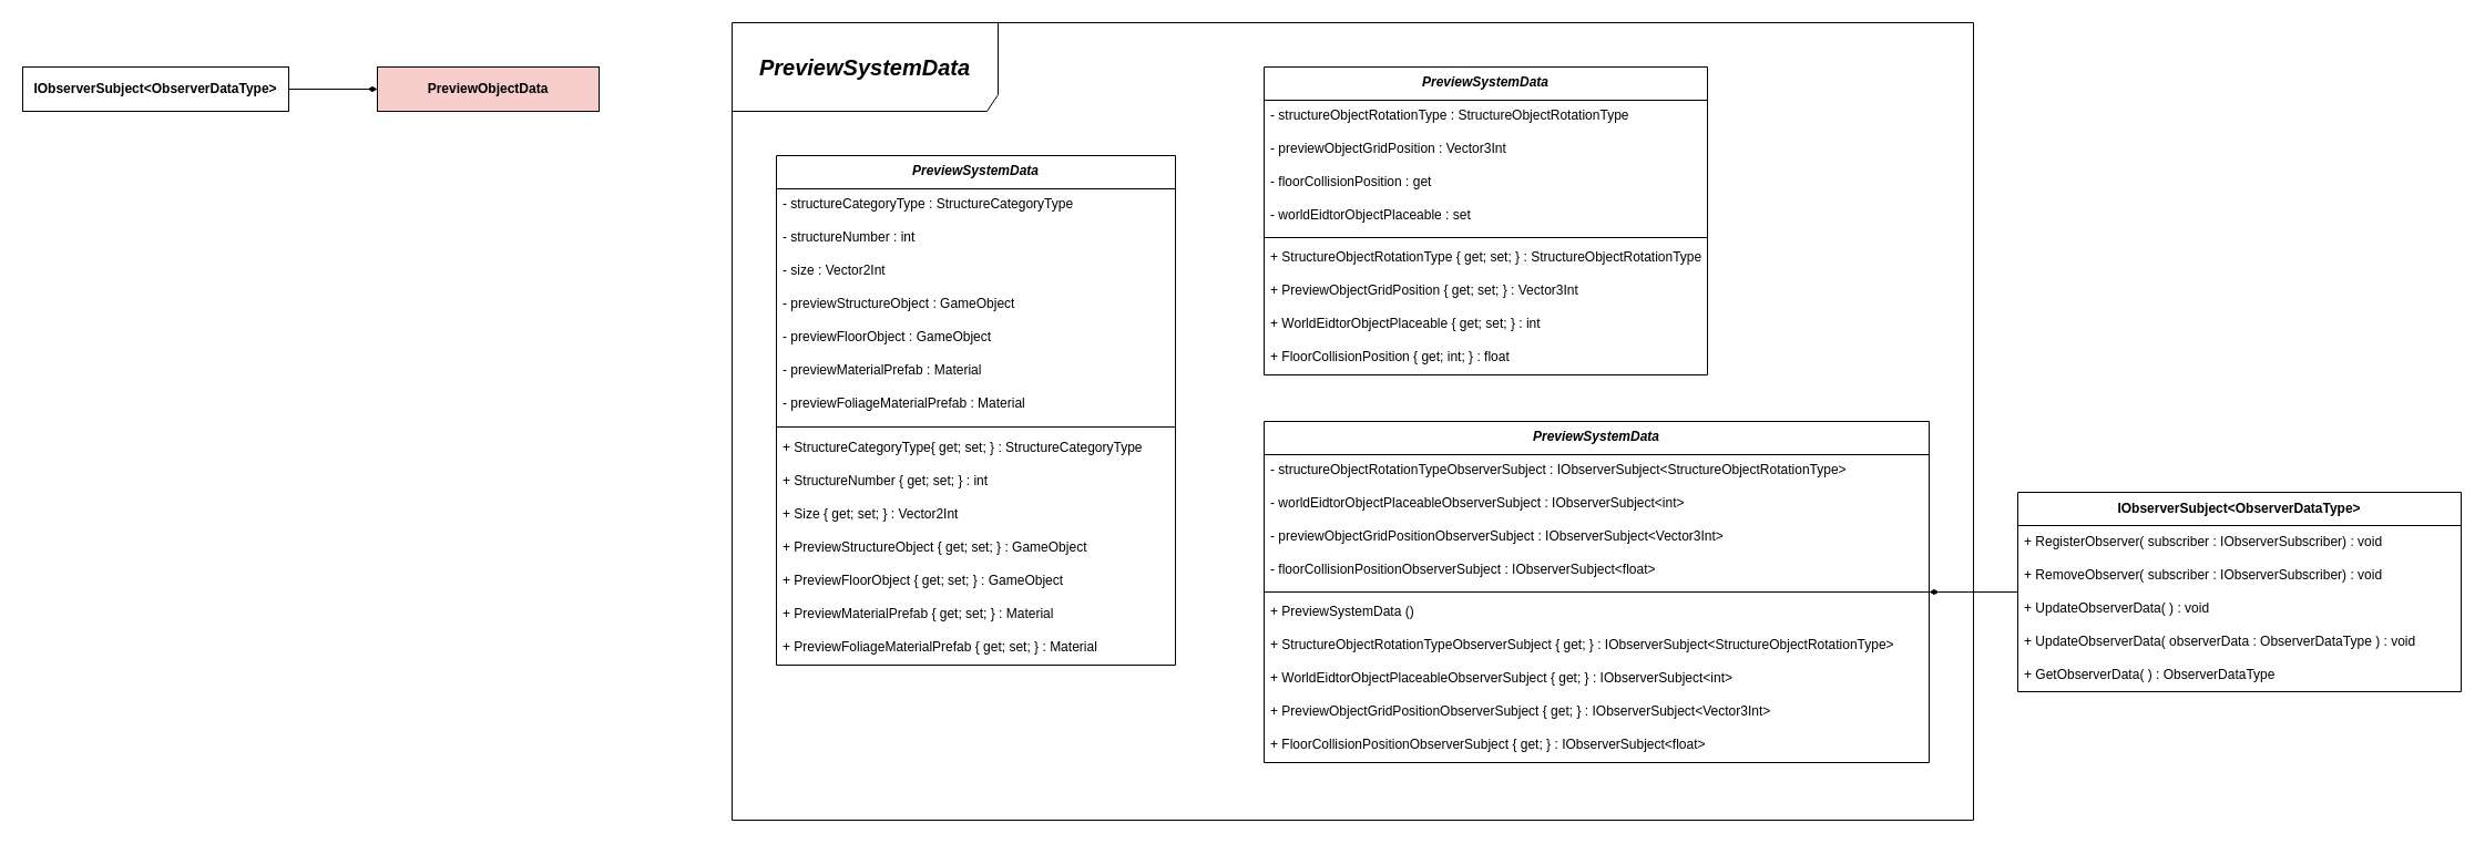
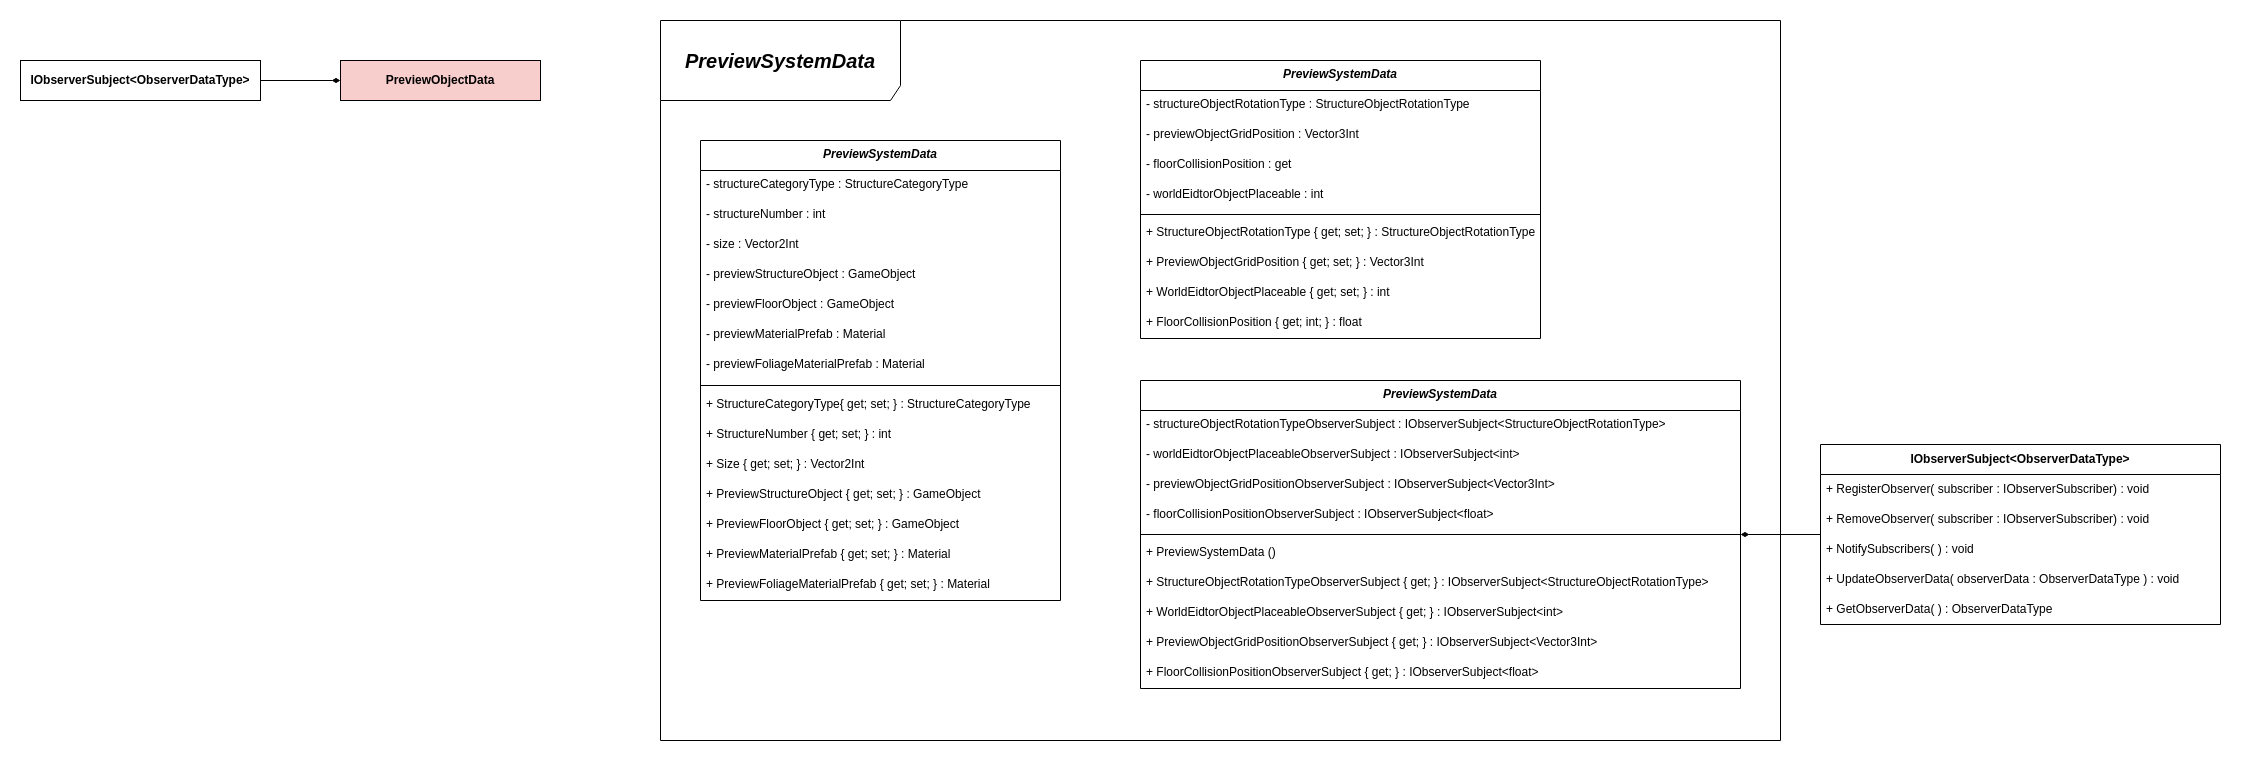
- <mxCell id="34" value="- worldEidtorObjectPlaceable : set" style="text;align=left;verticalAlign=top;spacingLeft=4;spacingRight=4;overflow=hidden;rotatable=0;points=[[0,0.5],[1,0.5]];portConstraint=eastwest;" vertex="1" parent="30"><mxGeometry y="120" width="400" height="30" as="geometry" /></mxCell>
+ <mxCell id="34" value="- worldEidtorObjectPlaceable : int" style="text;align=left;verticalAlign=top;spacingLeft=4;spacingRight=4;overflow=hidden;rotatable=0;points=[[0,0.5],[1,0.5]];portConstraint=eastwest;" vertex="1" parent="30"><mxGeometry y="120" width="400" height="30" as="geometry" /></mxCell>
- <mxCell id="45" value="+ UpdateObserverData( )&amp;nbsp;:&amp;nbsp;void" style="text;strokeColor=none;fillColor=none;align=left;verticalAlign=middle;spacingLeft=4;spacingRight=4;overflow=hidden;rotatable=0;points=[[0,0.5],[1,0.5]];portConstraint=eastwest;whiteSpace=wrap;html=1;" vertex="1" parent="42"><mxGeometry y="90" width="400" height="30" as="geometry" /></mxCell>
+ <mxCell id="45" value="+ NotifySubscribers( )&amp;nbsp;:&amp;nbsp;void" style="text;strokeColor=none;fillColor=none;align=left;verticalAlign=middle;spacingLeft=4;spacingRight=4;overflow=hidden;rotatable=0;points=[[0,0.5],[1,0.5]];portConstraint=eastwest;whiteSpace=wrap;html=1;" vertex="1" parent="42"><mxGeometry y="90" width="400" height="30" as="geometry" /></mxCell>
